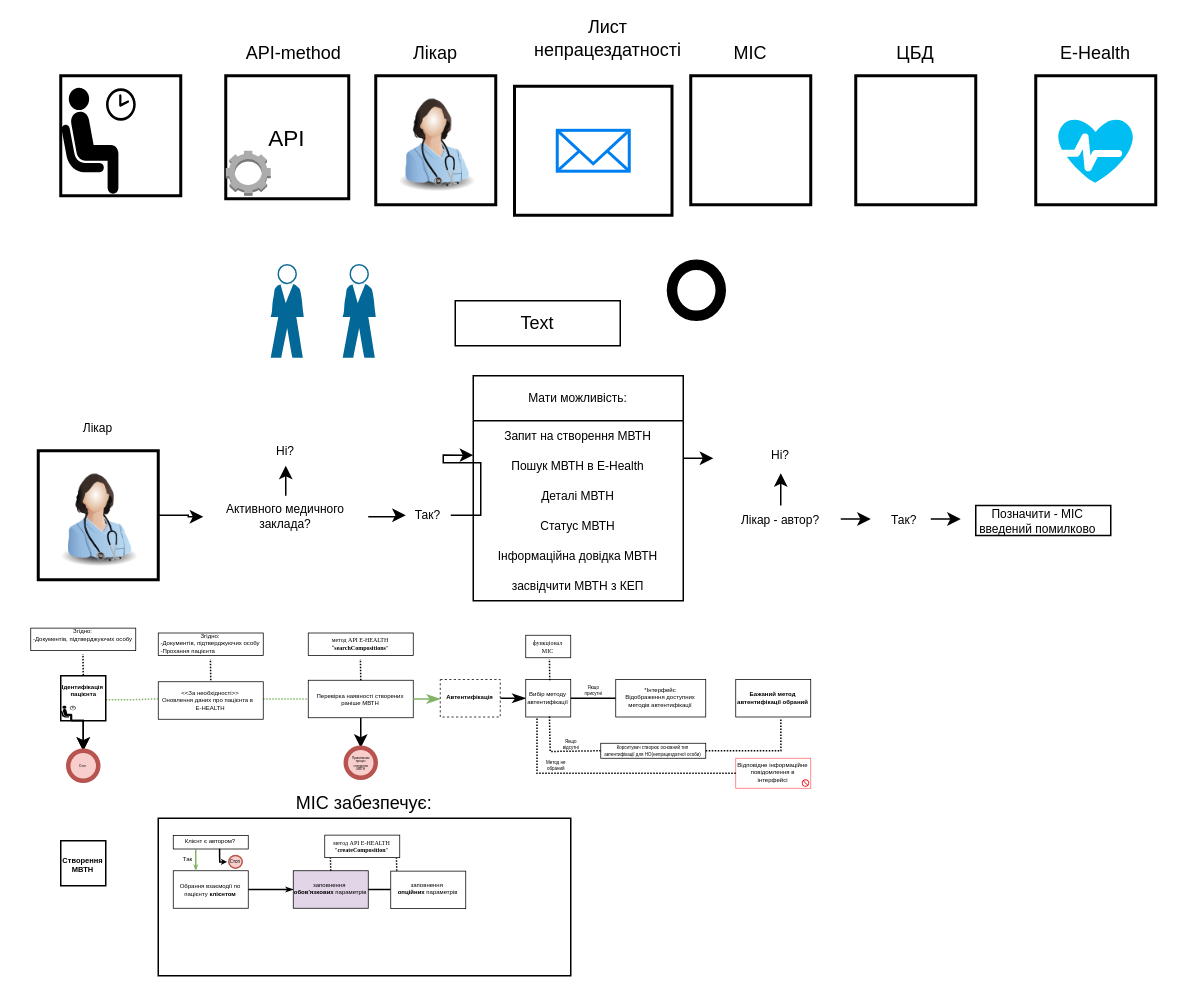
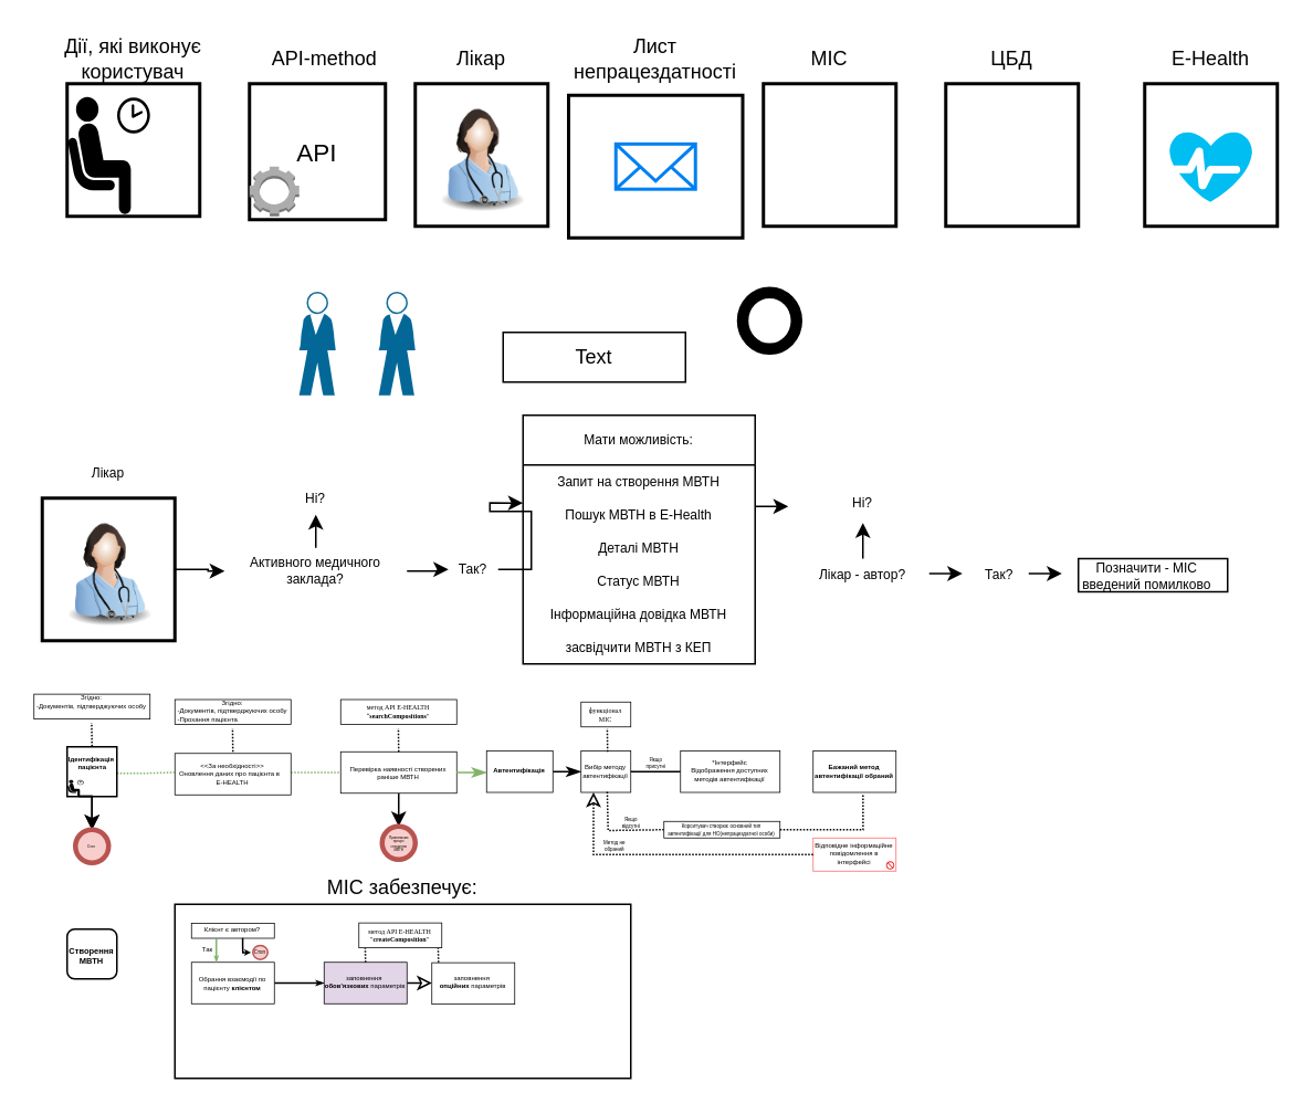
- <mxCell id="14" value="Лист непрацездатності" style="text;html=1;align=center;verticalAlign=middle;whiteSpace=wrap;rounded=0;" vertex="1" parent="1"><mxGeometry x="360" y="10" width="90" height="30" as="geometry" /></mxCell>
+ <mxCell id="14" value="Лист непрацездатності" style="text;html=1;align=center;verticalAlign=middle;whiteSpace=wrap;rounded=0;" vertex="1" parent="1"><mxGeometry x="350" y="20" width="90" height="30" as="geometry" /></mxCell>
+ <mxCell id="6" value="Дії, які виконує користувач" style="text;html=1;align=center;verticalAlign=middle;whiteSpace=wrap;rounded=0;" vertex="1" parent="1"><mxGeometry x="30" y="20" width="100" height="30" as="geometry" /></mxCell>
- <mxCell id="74" value="&lt;font style=&quot;font-size: 4px;&quot;&gt;Автентифікація&lt;/font&gt;" style="rounded=0;whiteSpace=wrap;html=1;strokeWidth=0.5;fontSize=4;fontStyle=1;dashed=1;" vertex="1" parent="1"><mxGeometry x="293" y="452.5" width="40" height="25" as="geometry" /></mxCell>
+ <mxCell id="74" value="&lt;font style=&quot;font-size: 4px;&quot;&gt;Автентифікація&lt;/font&gt;" style="rounded=0;whiteSpace=wrap;html=1;strokeWidth=0.5;fontSize=4;fontStyle=1" vertex="1" parent="1"><mxGeometry x="293" y="452.5" width="40" height="25" as="geometry" /></mxCell>
- <mxCell id="89" style="edgeStyle=orthogonalEdgeStyle;rounded=0;orthogonalLoop=1;jettySize=auto;html=1;entryX=0.25;entryY=1;entryDx=0;entryDy=0;strokeWidth=1;endArrow=none;endFill=0;dashed=1;dashPattern=1 1;exitX=0;exitY=0.5;exitDx=0;exitDy=0;" edge="1" parent="1" source="88" target="75"><mxGeometry relative="1" as="geometry"><mxPoint x="393" y="504" as="sourcePoint" /><mxPoint x="358.79" y="480.77" as="targetPoint" /></mxGeometry></mxCell>
+ <mxCell id="89" style="edgeStyle=orthogonalEdgeStyle;rounded=0;orthogonalLoop=1;jettySize=auto;html=1;entryX=0.25;entryY=1;entryDx=0;entryDy=0;strokeWidth=1;endArrow=classic;endFill=0;dashed=1;dashPattern=1 1;exitX=0;exitY=0.5;exitDx=0;exitDy=0;" edge="1" parent="1" source="88" target="75"><mxGeometry relative="1" as="geometry"><mxPoint x="393" y="504" as="sourcePoint" /><mxPoint x="358.79" y="480.77" as="targetPoint" /></mxGeometry></mxCell>
- <mxCell id="97" value="&lt;font style=&quot;font-size: 5px;&quot;&gt;Створення МВТН&lt;/font&gt;" style="whiteSpace=wrap;html=1;aspect=fixed;strokeWidth=1;fontSize=5;fontStyle=1" vertex="1" parent="1"><mxGeometry x="40" y="560" width="30" height="30" as="geometry" /></mxCell>
+ <mxCell id="97" value="&lt;font style=&quot;font-size: 5px;&quot;&gt;Створення МВТН&lt;/font&gt;" style="whiteSpace=wrap;html=1;aspect=fixed;strokeWidth=1;fontSize=5;fontStyle=1;rounded=1;" vertex="1" parent="1"><mxGeometry x="40" y="560" width="30" height="30" as="geometry" /></mxCell>
- <mxCell id="108" style="edgeStyle=orthogonalEdgeStyle;rounded=0;orthogonalLoop=1;jettySize=auto;html=1;exitX=1;exitY=0.5;exitDx=0;exitDy=0;entryX=0;entryY=0.5;entryDx=0;entryDy=0;endArrow=none;endFill=0;" edge="1" parent="1" source="109" target="113"><mxGeometry relative="1" as="geometry" /></mxCell>
+ <mxCell id="108" style="edgeStyle=orthogonalEdgeStyle;rounded=0;orthogonalLoop=1;jettySize=auto;html=1;exitX=1;exitY=0.5;exitDx=0;exitDy=0;entryX=0;entryY=0.5;entryDx=0;entryDy=0;endArrow=classic;endFill=0;" edge="1" parent="1" source="109" target="113"><mxGeometry relative="1" as="geometry" /></mxCell>
